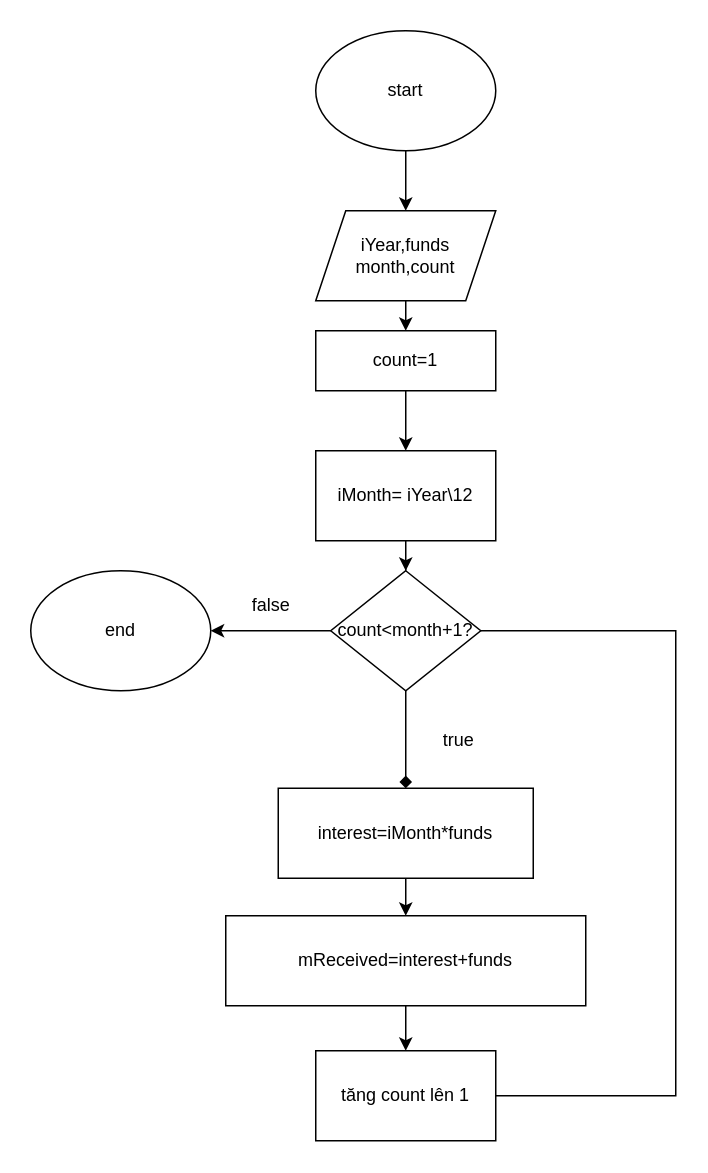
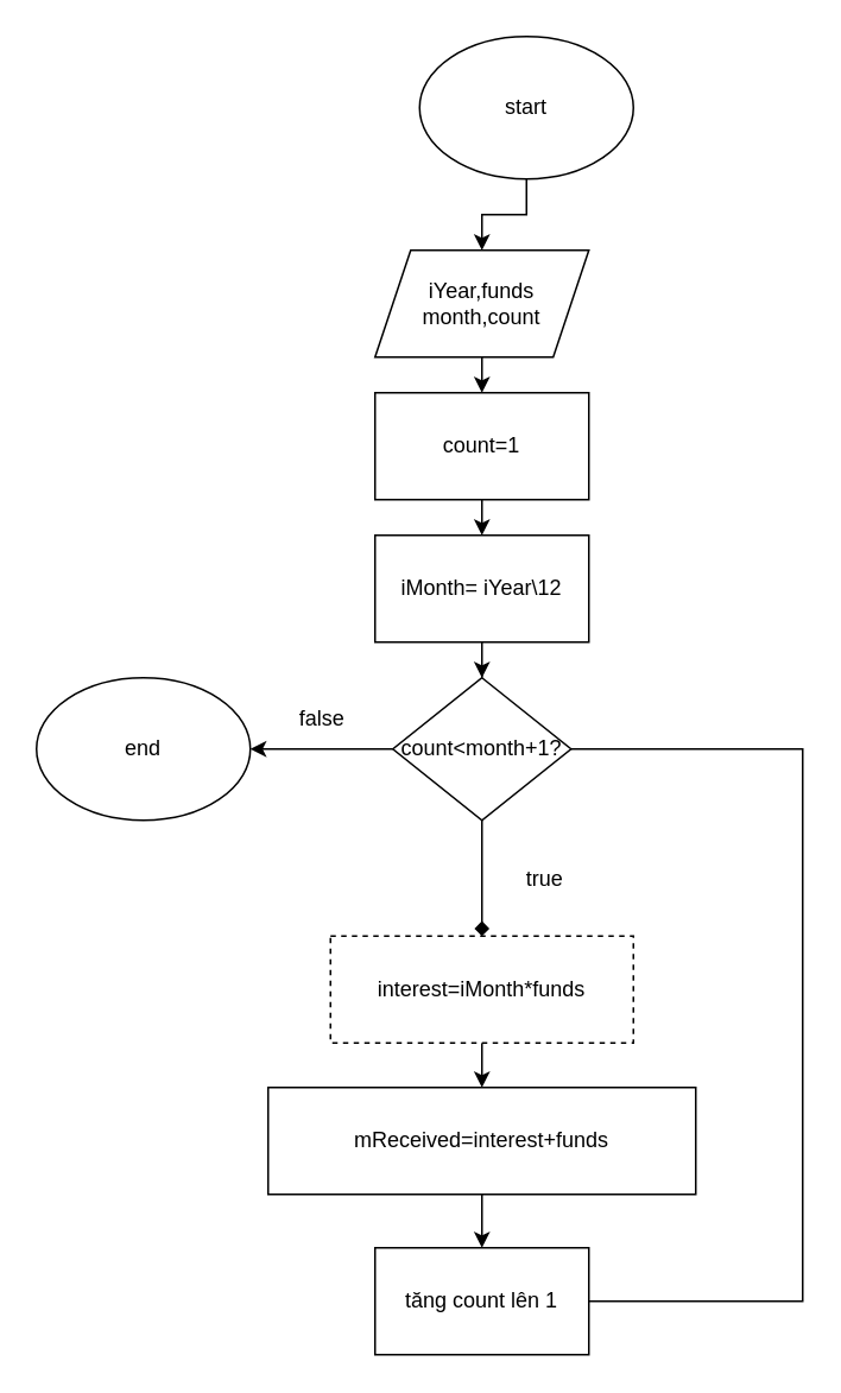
- <mxCell id="3" value="start" style="ellipse;whiteSpace=wrap;html=1;" vertex="1" parent="1"><mxGeometry x="210" y="20" width="120" height="80" as="geometry" /></mxCell>
+ <mxCell id="3" value="start" style="ellipse;whiteSpace=wrap;html=1;" vertex="1" parent="1"><mxGeometry x="235" y="20" width="120" height="80" as="geometry" /></mxCell>
- <mxCell id="14" value="count=1" style="rounded=0;whiteSpace=wrap;html=1;" vertex="1" parent="1"><mxGeometry x="210" y="220" width="120" height="40" as="geometry" /></mxCell>
+ <mxCell id="14" value="count=1" style="rounded=0;whiteSpace=wrap;html=1;" vertex="1" parent="1"><mxGeometry x="210" y="220" width="120" height="60" as="geometry" /></mxCell>
- <mxCell id="12" value="interest=iMonth*funds" style="rounded=0;whiteSpace=wrap;html=1;" vertex="1" parent="1"><mxGeometry x="185" y="525" width="170" height="60" as="geometry" /></mxCell>
+ <mxCell id="12" value="interest=iMonth*funds" style="rounded=0;whiteSpace=wrap;html=1;dashed=1;" vertex="1" parent="1"><mxGeometry x="185" y="525" width="170" height="60" as="geometry" /></mxCell>
